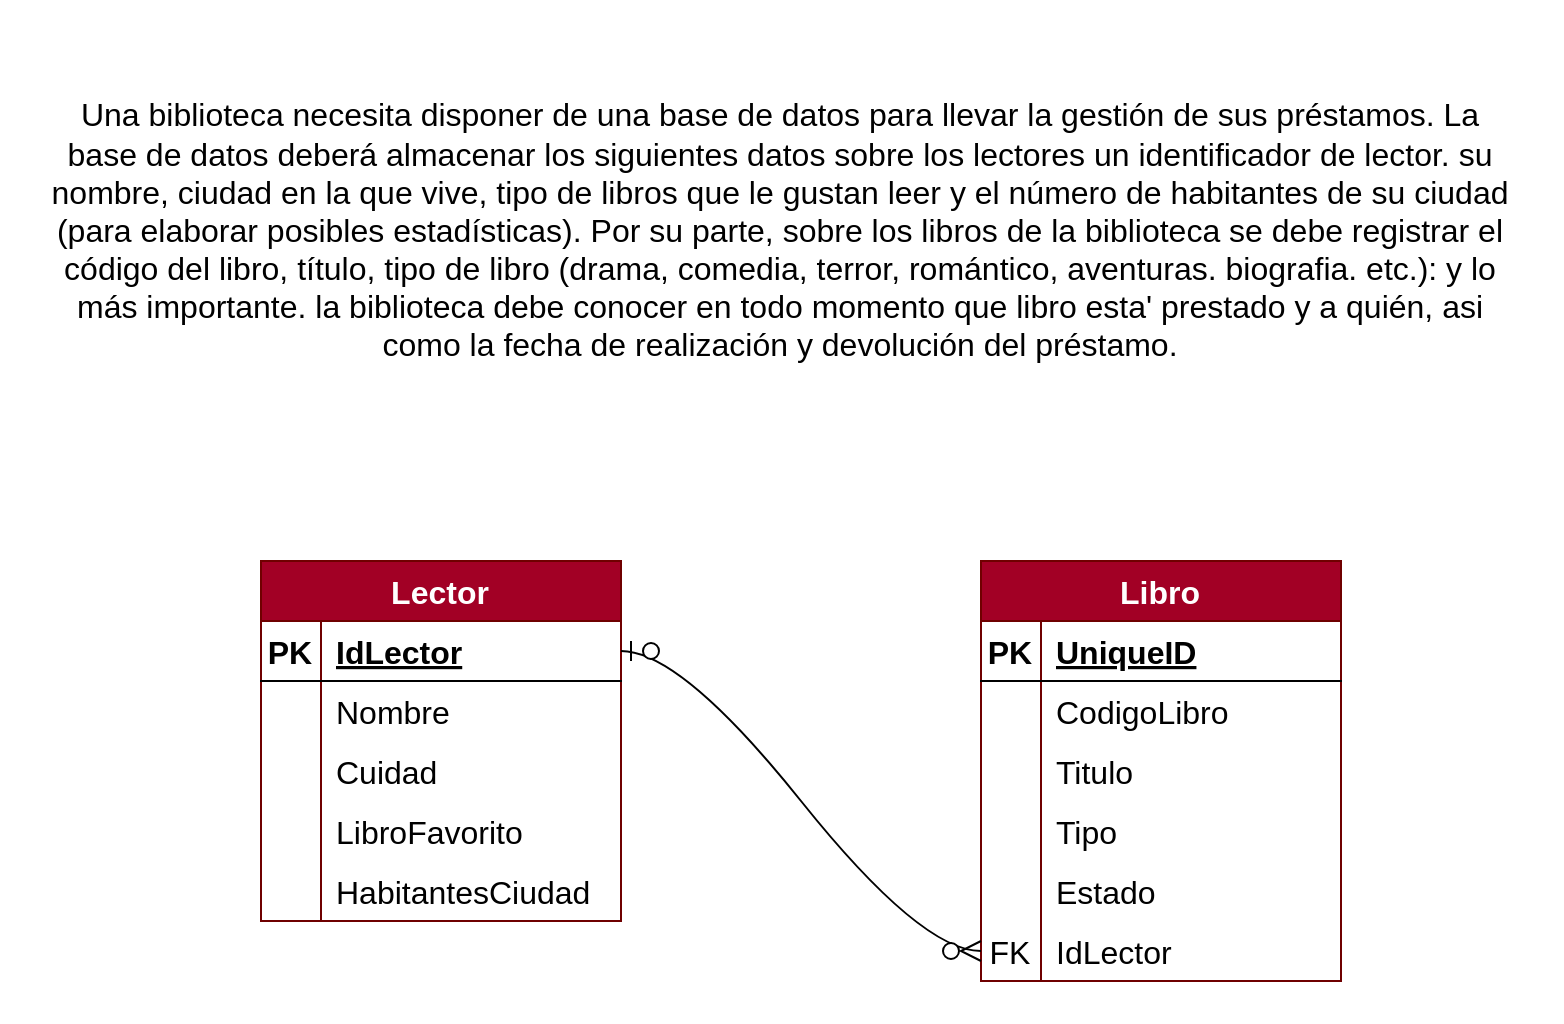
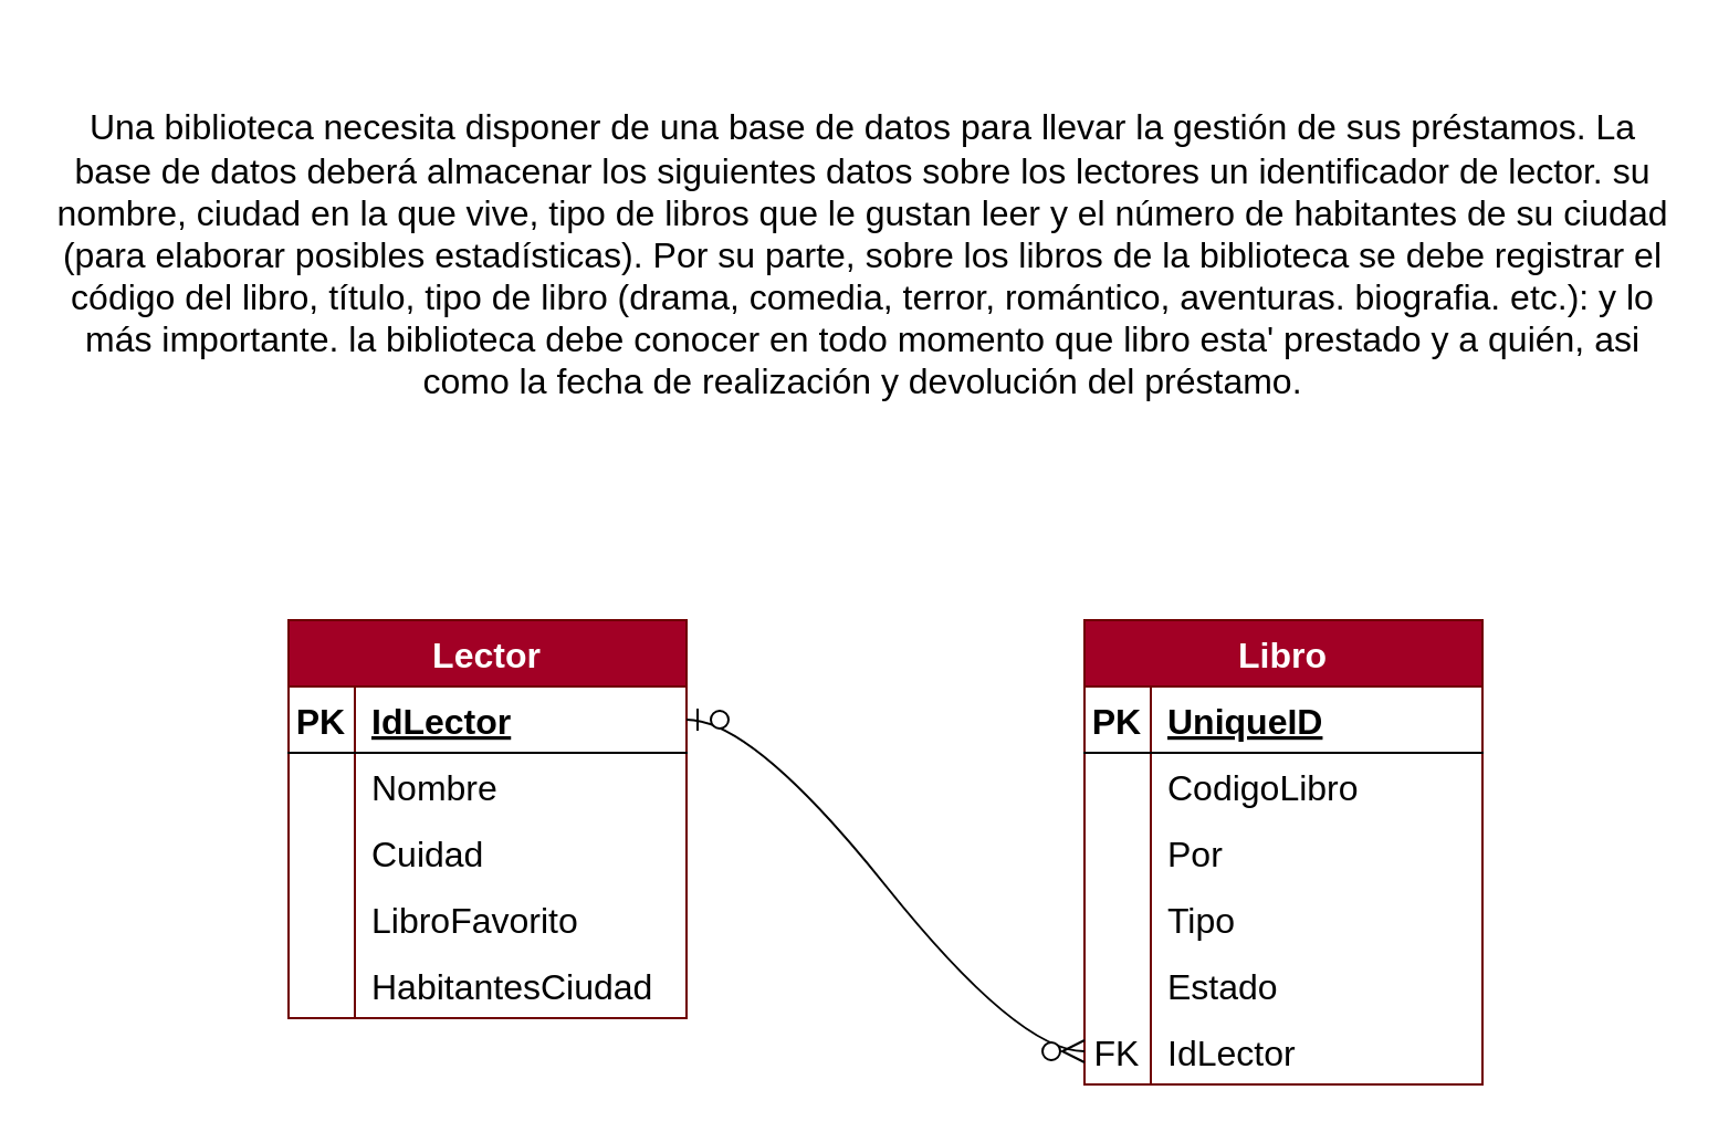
- <mxCell id="28" value="Titulo" style="shape=partialRectangle;connectable=0;fillColor=none;top=0;left=0;bottom=0;right=0;align=left;spacingLeft=6;overflow=hidden;fontSize=16;" vertex="1" parent="26"><mxGeometry x="30" width="150" height="30" as="geometry"><mxRectangle width="150" height="30" as="alternateBounds" /></mxGeometry></mxCell>
+ <mxCell id="28" value="Por" style="shape=partialRectangle;connectable=0;fillColor=none;top=0;left=0;bottom=0;right=0;align=left;spacingLeft=6;overflow=hidden;fontSize=16;" vertex="1" parent="26"><mxGeometry x="30" width="150" height="30" as="geometry"><mxRectangle width="150" height="30" as="alternateBounds" /></mxGeometry></mxCell>
